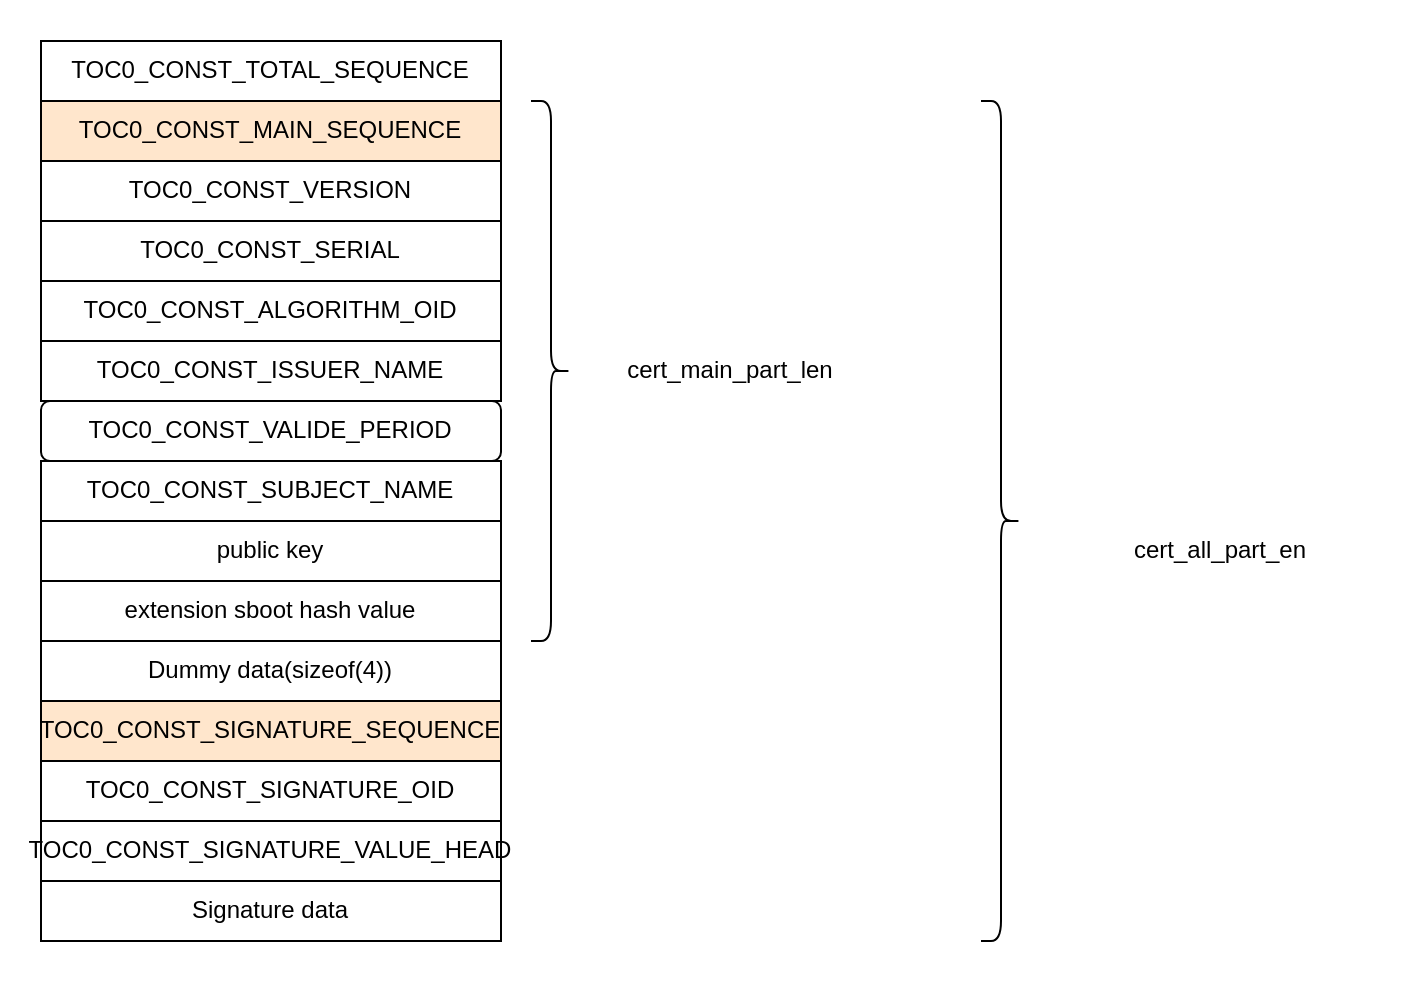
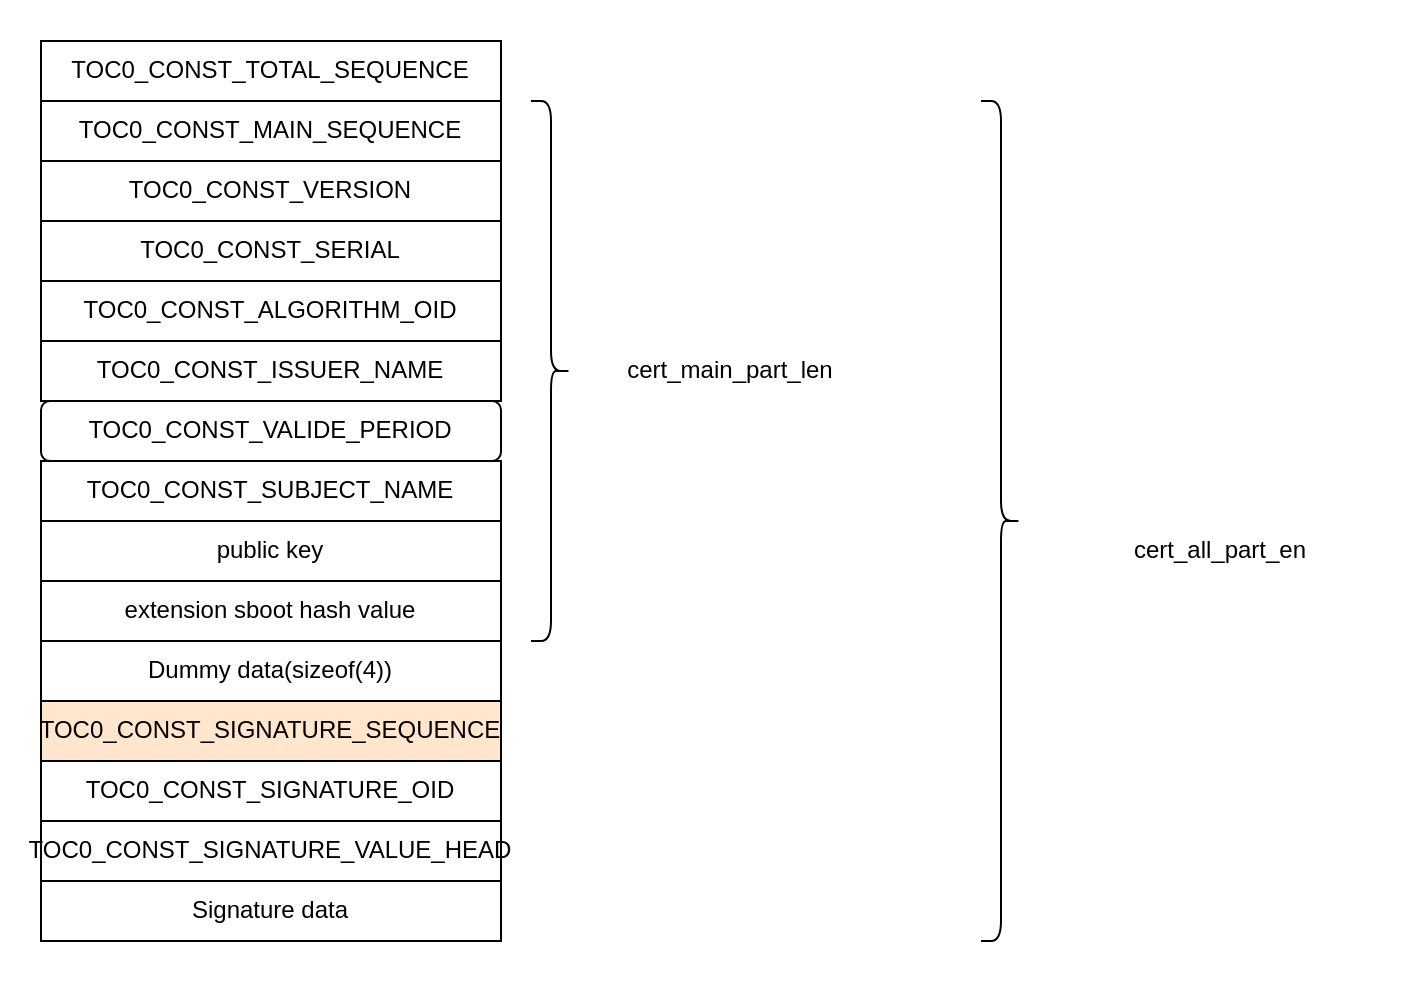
- <mxCell id="3" value="TOC0_CONST_MAIN_SEQUENCE" style="rounded=0;whiteSpace=wrap;html=1;fillColor=#ffe6cc;" parent="1" vertex="1"><mxGeometry x="20" y="50" width="230" height="30" as="geometry" /></mxCell>
+ <mxCell id="3" value="TOC0_CONST_MAIN_SEQUENCE" style="rounded=0;whiteSpace=wrap;html=1;" parent="1" vertex="1"><mxGeometry x="20" y="50" width="230" height="30" as="geometry" /></mxCell>
